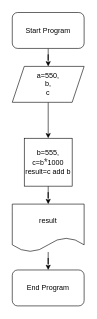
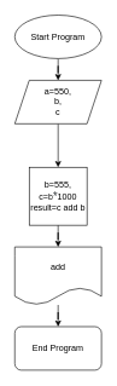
- <mxCell id="3" value="Start Program" style="rounded=1;whiteSpace=wrap;html=1;" vertex="1" parent="1"><mxGeometry x="20" y="20" width="120" height="60" as="geometry" /></mxCell>
+ <mxCell id="3" value="Start Program" style="ellipse;whiteSpace=wrap;html=1;" vertex="1" parent="1"><mxGeometry x="20" y="20" width="120" height="60" as="geometry" /></mxCell>
- <mxCell id="10" value="result" style="shape=document;whiteSpace=wrap;html=1;boundedLbl=1;" vertex="1" parent="1"><mxGeometry x="20" y="340" width="120" height="80" as="geometry" /></mxCell>
+ <mxCell id="10" value="add" style="shape=document;whiteSpace=wrap;html=1;boundedLbl=1;" vertex="1" parent="1"><mxGeometry x="20" y="340" width="120" height="80" as="geometry" /></mxCell>
